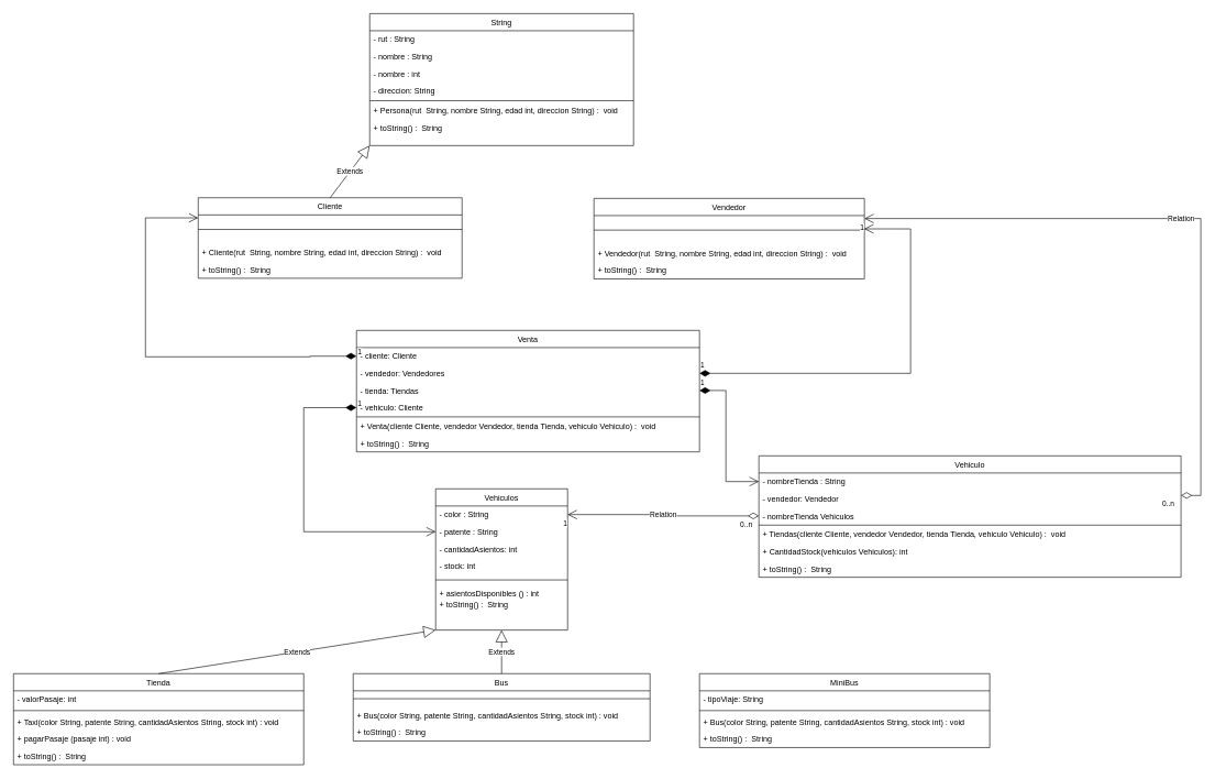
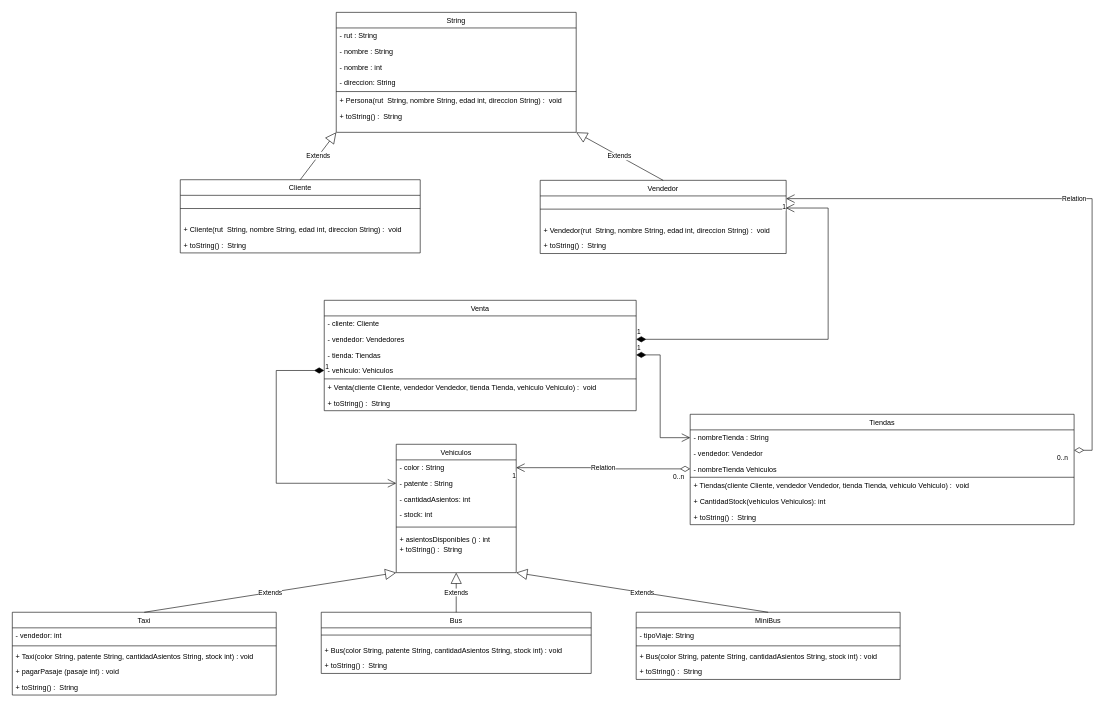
+ <mxCell id="58" value="Extends" style="endArrow=block;endSize=16;endFill=0;html=1;rounded=0;entryX=1;entryY=1;entryDx=0;entryDy=0;exitX=0.5;exitY=0;exitDx=0;exitDy=0;" edge="1" parent="1" source="37" target="25"><mxGeometry width="160" relative="1" as="geometry"><mxPoint x="860" y="286" as="sourcePoint" /><mxPoint x="1000" y="220" as="targetPoint" /></mxGeometry></mxCell>
- <mxCell id="65" value="1" style="endArrow=open;html=1;endSize=12;startArrow=diamondThin;startSize=14;startFill=1;edgeStyle=orthogonalEdgeStyle;align=left;verticalAlign=bottom;rounded=0;entryX=0;entryY=0.25;entryDx=0;entryDy=0;exitX=0;exitY=0.5;exitDx=0;exitDy=0;" edge="1" parent="1" source="50" target="33"><mxGeometry x="-1" y="3" relative="1" as="geometry"><mxPoint x="490" y="560" as="sourcePoint" /><mxPoint x="670" y="815" as="targetPoint" /><Array as="points"><mxPoint x="470" y="540" /><mxPoint x="220" y="539" /><mxPoint x="220" y="329" /></Array></mxGeometry></mxCell>
- <mxCell id="53" value="- vehiculo: Cliente" style="text;align=left;verticalAlign=top;spacingLeft=4;spacingRight=4;overflow=hidden;rotatable=0;points=[[0,0.5],[1,0.5]];portConstraint=eastwest;rounded=0;shadow=0;html=0;" vertex="1" parent="49"><mxGeometry y="104" width="520" height="26" as="geometry" /></mxCell>
+ <mxCell id="53" value="- vehiculo: Vehiculos" style="text;align=left;verticalAlign=top;spacingLeft=4;spacingRight=4;overflow=hidden;rotatable=0;points=[[0,0.5],[1,0.5]];portConstraint=eastwest;rounded=0;shadow=0;html=0;" vertex="1" parent="49"><mxGeometry y="104" width="520" height="26" as="geometry" /></mxCell>
- <mxCell id="41" value="Vehiculo" style="swimlane;fontStyle=0;align=center;verticalAlign=top;childLayout=stackLayout;horizontal=1;startSize=26;horizontalStack=0;resizeParent=1;resizeLast=0;collapsible=1;marginBottom=0;rounded=0;shadow=0;strokeWidth=1;" vertex="1" parent="1"><mxGeometry x="1150" y="690" width="640" height="184" as="geometry"><mxRectangle x="340" y="380" width="170" height="26" as="alternateBounds" /></mxGeometry></mxCell>
+ <mxCell id="41" value="Tiendas" style="swimlane;fontStyle=0;align=center;verticalAlign=top;childLayout=stackLayout;horizontal=1;startSize=26;horizontalStack=0;resizeParent=1;resizeLast=0;collapsible=1;marginBottom=0;rounded=0;shadow=0;strokeWidth=1;" vertex="1" parent="1"><mxGeometry x="1150" y="690" width="640" height="184" as="geometry"><mxRectangle x="340" y="380" width="170" height="26" as="alternateBounds" /></mxGeometry></mxCell>
+ <mxCell id="61" value="Extends" style="endArrow=block;endSize=16;endFill=0;html=1;rounded=0;entryX=1;entryY=1;entryDx=0;entryDy=0;exitX=0.5;exitY=0;exitDx=0;exitDy=0;" edge="1" parent="1" source="20" target="2"><mxGeometry width="160" relative="1" as="geometry"><mxPoint x="860" y="1040" as="sourcePoint" /><mxPoint x="1010" y="920" as="targetPoint" /></mxGeometry></mxCell>
- <mxCell id="10" value="Tienda" style="swimlane;fontStyle=0;align=center;verticalAlign=top;childLayout=stackLayout;horizontal=1;startSize=26;horizontalStack=0;resizeParent=1;resizeLast=0;collapsible=1;marginBottom=0;rounded=0;shadow=0;strokeWidth=1;" vertex="1" parent="1"><mxGeometry x="20" y="1020" width="440" height="138" as="geometry"><mxRectangle x="130" y="380" width="160" height="26" as="alternateBounds" /></mxGeometry></mxCell>
+ <mxCell id="10" value="Taxi" style="swimlane;fontStyle=0;align=center;verticalAlign=top;childLayout=stackLayout;horizontal=1;startSize=26;horizontalStack=0;resizeParent=1;resizeLast=0;collapsible=1;marginBottom=0;rounded=0;shadow=0;strokeWidth=1;" vertex="1" parent="1"><mxGeometry x="20" y="1020" width="440" height="138" as="geometry"><mxRectangle x="130" y="380" width="160" height="26" as="alternateBounds" /></mxGeometry></mxCell>
- <mxCell id="11" value="- valorPasaje: int" style="text;align=left;verticalAlign=top;spacingLeft=4;spacingRight=4;overflow=hidden;rotatable=0;points=[[0,0.5],[1,0.5]];portConstraint=eastwest;" vertex="1" parent="10"><mxGeometry y="26" width="440" height="26" as="geometry" /></mxCell>
+ <mxCell id="11" value="- vendedor: int" style="text;align=left;verticalAlign=top;spacingLeft=4;spacingRight=4;overflow=hidden;rotatable=0;points=[[0,0.5],[1,0.5]];portConstraint=eastwest;" vertex="1" parent="10"><mxGeometry y="26" width="440" height="26" as="geometry" /></mxCell>
